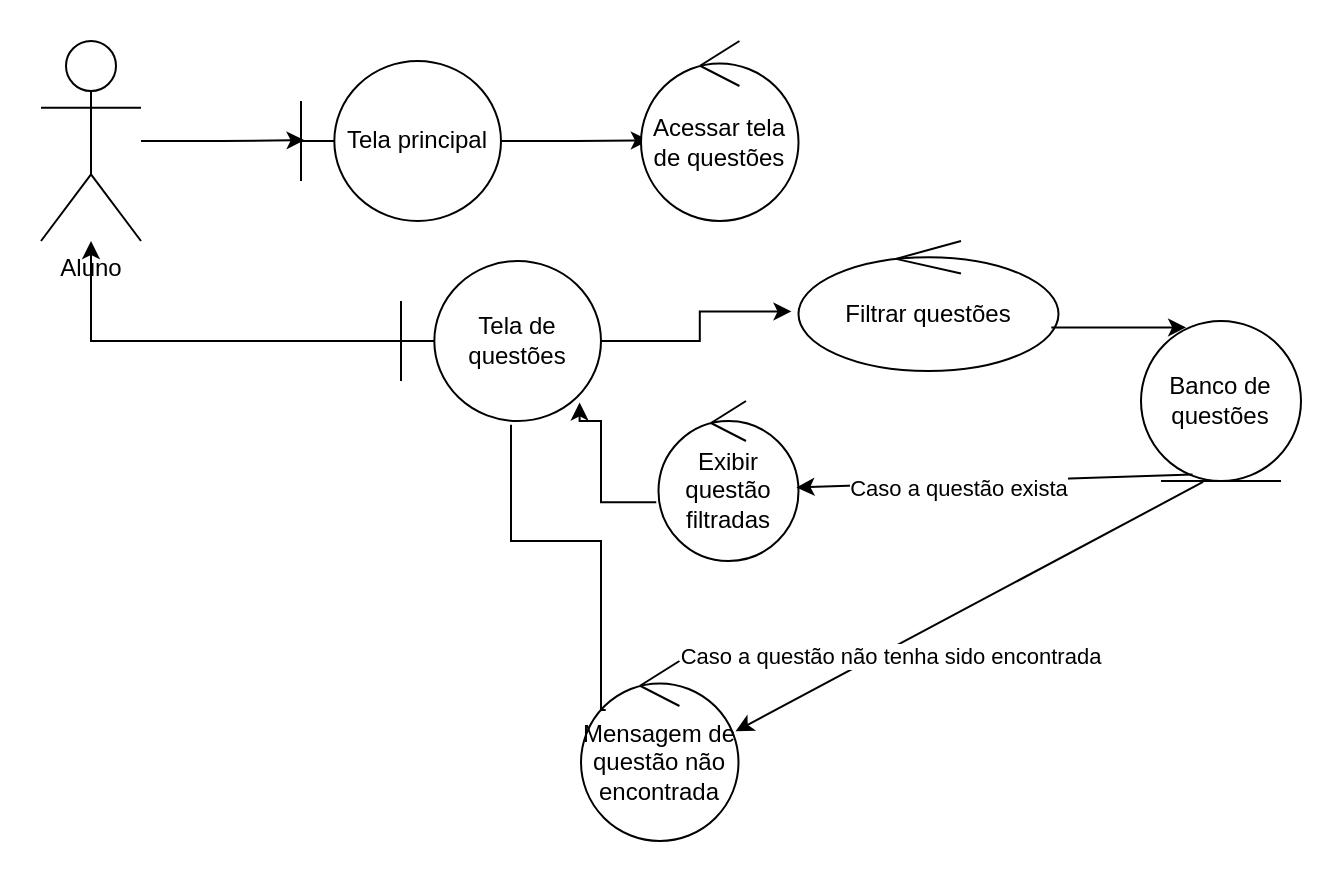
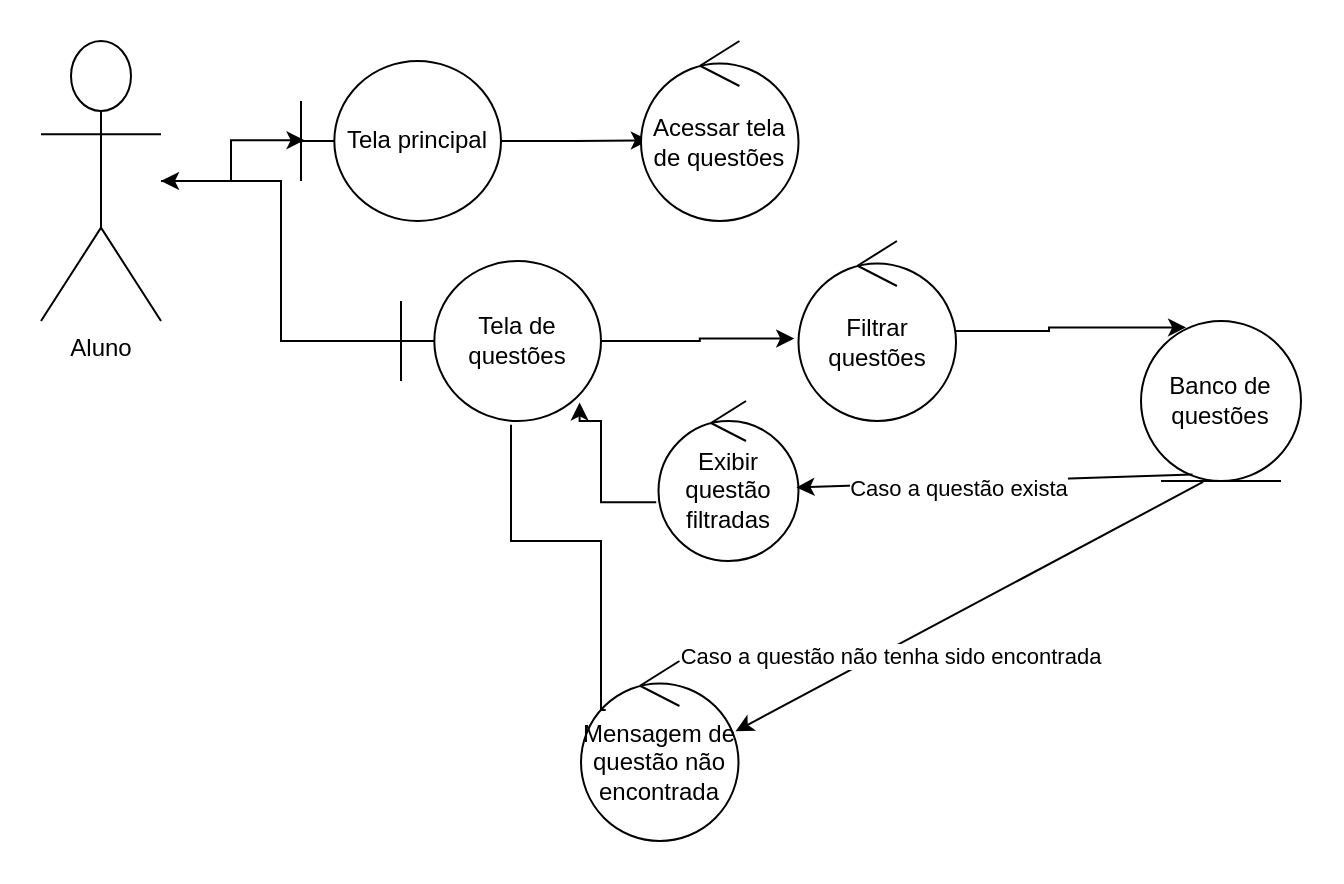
- <mxCell id="2" value="Aluno" style="shape=umlActor;verticalLabelPosition=bottom;verticalAlign=top;html=1;outlineConnect=0;" parent="1" vertex="1"><mxGeometry x="20" y="20" width="50" height="100" as="geometry" /></mxCell>
+ <mxCell id="2" value="Aluno" style="shape=umlActor;verticalLabelPosition=bottom;verticalAlign=top;html=1;outlineConnect=0;" parent="1" vertex="1"><mxGeometry x="20" y="20" width="60" height="140" as="geometry" /></mxCell>
- <mxCell id="9" value="Filtrar questões" style="ellipse;shape=umlControl;whiteSpace=wrap;html=1;" parent="1" vertex="1"><mxGeometry x="398.75" y="120" width="130" height="65" as="geometry" /></mxCell>
+ <mxCell id="9" value="Filtrar questões" style="ellipse;shape=umlControl;whiteSpace=wrap;html=1;" parent="1" vertex="1"><mxGeometry x="398.75" y="120" width="78.75" height="90" as="geometry" /></mxCell>
